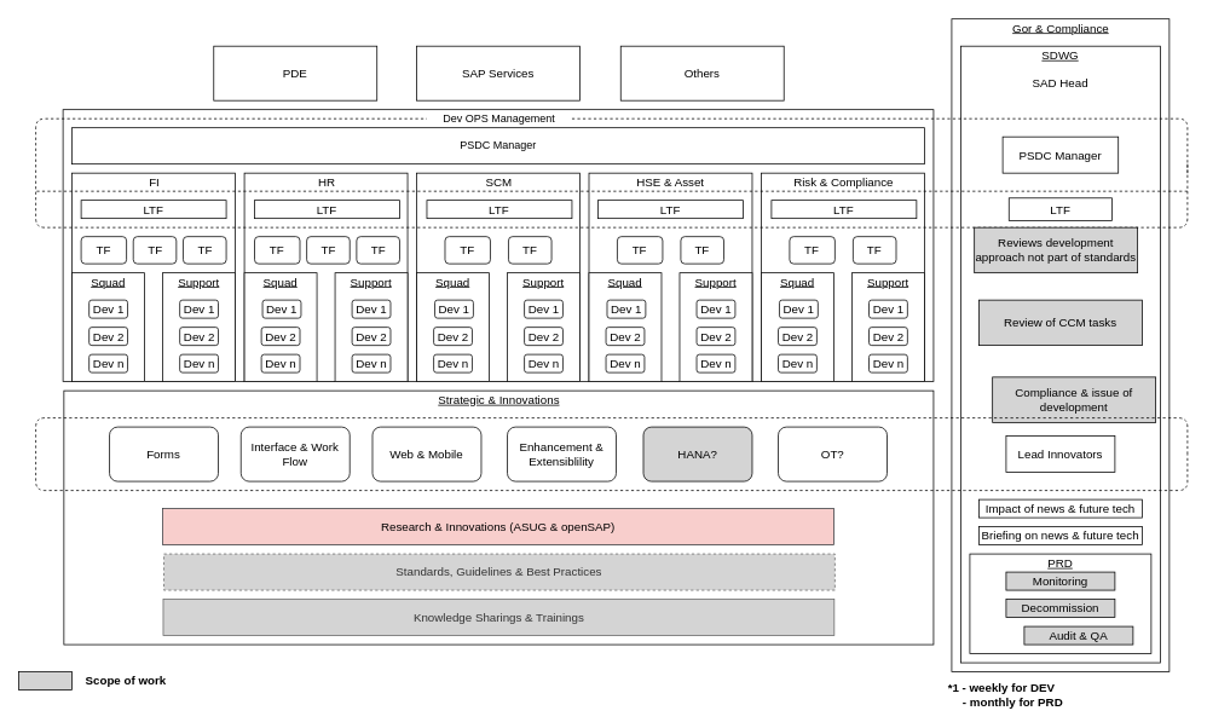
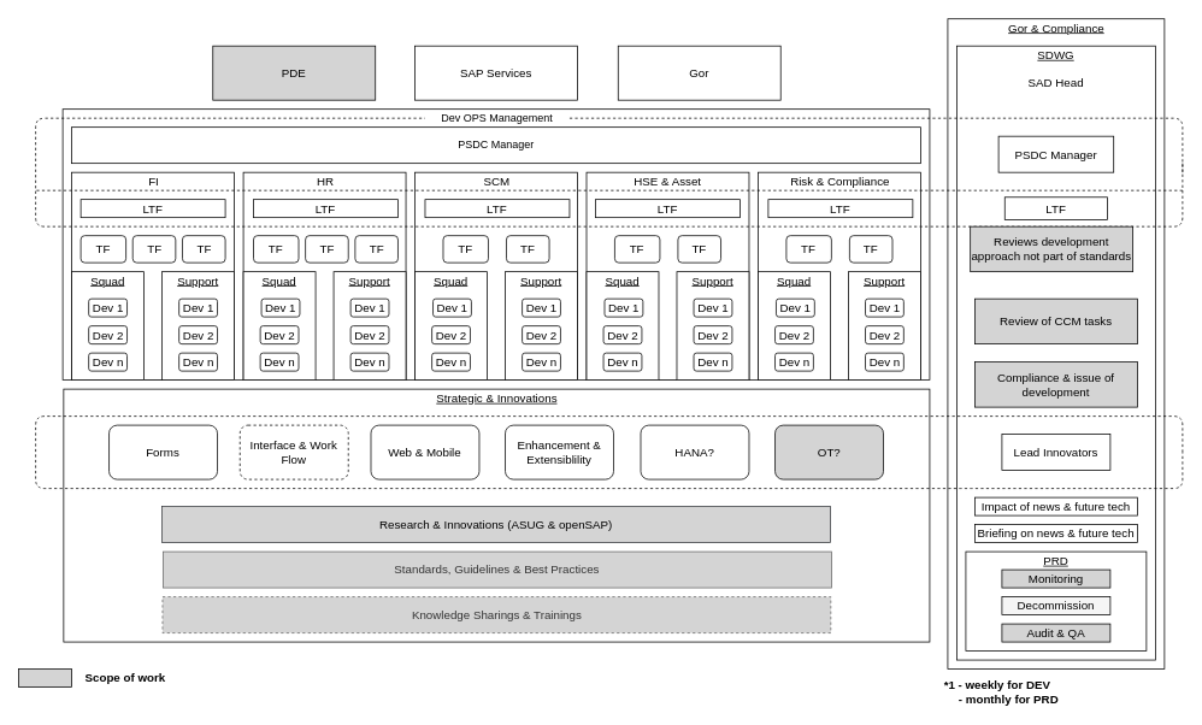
- <mxCell id="119" value="PDE" style="rounded=0;whiteSpace=wrap;html=1;fontSize=13;" vertex="1" parent="1"><mxGeometry x="235.25" y="50" width="180" height="60" as="geometry" /></mxCell>
+ <mxCell id="119" value="PDE" style="rounded=0;whiteSpace=wrap;html=1;fontSize=13;fillColor=#d4d4d4;" vertex="1" parent="1"><mxGeometry x="235.25" y="50" width="180" height="60" as="geometry" /></mxCell>
- <mxCell id="120" value="Others" style="rounded=0;whiteSpace=wrap;html=1;fontSize=13;" vertex="1" parent="1"><mxGeometry x="684" y="50" width="180" height="60" as="geometry" /></mxCell>
+ <mxCell id="120" value="Gor" style="rounded=0;whiteSpace=wrap;html=1;fontSize=13;" vertex="1" parent="1"><mxGeometry x="684" y="50" width="180" height="60" as="geometry" /></mxCell>
- <mxCell id="106" value="Compliance &amp;amp; issue of development" style="rounded=0;whiteSpace=wrap;html=1;fontSize=13;fillColor=#D4D4D4;" vertex="1" parent="1"><mxGeometry x="1094" y="415" width="180" height="50" as="geometry" /></mxCell>
+ <mxCell id="106" value="Compliance &amp;amp; issue of development" style="rounded=0;whiteSpace=wrap;html=1;fontSize=13;fillColor=#D4D4D4;" vertex="1" parent="1"><mxGeometry x="1079" y="400" width="180" height="50" as="geometry" /></mxCell>
- <mxCell id="86" value="Interface &amp;amp; Work Flow" style="rounded=1;whiteSpace=wrap;html=1;fontSize=13;" vertex="1" parent="1"><mxGeometry x="265.25" y="470" width="120" height="60" as="geometry" /></mxCell>
+ <mxCell id="86" value="Interface &amp;amp; Work Flow" style="rounded=1;whiteSpace=wrap;html=1;fontSize=13;dashed=1;" vertex="1" parent="1"><mxGeometry x="265.25" y="470" width="120" height="60" as="geometry" /></mxCell>
- <mxCell id="88" value="HANA?" style="rounded=1;whiteSpace=wrap;html=1;fontSize=13;fillColor=#d4d4d4;" vertex="1" parent="1"><mxGeometry x="709" y="470" width="120" height="60" as="geometry" /></mxCell>
+ <mxCell id="88" value="HANA?" style="rounded=1;whiteSpace=wrap;html=1;fontSize=13;" vertex="1" parent="1"><mxGeometry x="709" y="470" width="120" height="60" as="geometry" /></mxCell>
- <mxCell id="87" value="OT?" style="rounded=1;whiteSpace=wrap;html=1;fontSize=13;" vertex="1" parent="1"><mxGeometry x="857.75" y="470" width="120" height="60" as="geometry" /></mxCell>
+ <mxCell id="87" value="OT?" style="rounded=1;whiteSpace=wrap;html=1;fontSize=13;fillColor=#d4d4d4;" vertex="1" parent="1"><mxGeometry x="857.75" y="470" width="120" height="60" as="geometry" /></mxCell>
- <mxCell id="91" value="Research &amp;amp; Innovations (ASUG &amp;amp; openSAP)" style="rounded=0;whiteSpace=wrap;html=1;fontSize=13;labelBackgroundColor=none;fillColor=#f8cecc;strokeColor=#36393d;" vertex="1" parent="1"><mxGeometry x="179" y="560" width="740" height="40" as="geometry" /></mxCell>
+ <mxCell id="91" value="Research &amp;amp; Innovations (ASUG &amp;amp; openSAP)" style="rounded=0;whiteSpace=wrap;html=1;fontSize=13;labelBackgroundColor=none;fillColor=#D4D4D4;strokeColor=#36393d;" vertex="1" parent="1"><mxGeometry x="179" y="560" width="740" height="40" as="geometry" /></mxCell>
- <mxCell id="92" value="Standards, Guidelines &amp;amp; Best Practices" style="rounded=0;whiteSpace=wrap;html=1;fontSize=13;fillColor=#D4D4D4;strokeColor=#666666;fontColor=#333333;dashed=1;" vertex="1" parent="1"><mxGeometry x="180.25" y="610" width="740" height="40" as="geometry" /></mxCell>
+ <mxCell id="92" value="Standards, Guidelines &amp;amp; Best Practices" style="rounded=0;whiteSpace=wrap;html=1;fontSize=13;fillColor=#D4D4D4;strokeColor=#666666;fontColor=#333333;" vertex="1" parent="1"><mxGeometry x="180.25" y="610" width="740" height="40" as="geometry" /></mxCell>
- <mxCell id="114" value="Decommission" style="rounded=0;whiteSpace=wrap;html=1;fontSize=13;fillColor=#D4D4D4;" vertex="1" parent="1"><mxGeometry x="1109" y="660" width="120" height="20" as="geometry" /></mxCell>
+ <mxCell id="114" value="Decommission" style="rounded=0;whiteSpace=wrap;html=1;fontSize=13;fillColor=#f5f5f5;" vertex="1" parent="1"><mxGeometry x="1109" y="660" width="120" height="20" as="geometry" /></mxCell>
- <mxCell id="93" value="Knowledge Sharings &amp;amp; Trainings" style="rounded=0;whiteSpace=wrap;html=1;fontSize=13;fillColor=#D4D4D4;strokeColor=#666666;fontColor=#333333;" vertex="1" parent="1"><mxGeometry x="179.5" y="660" width="740" height="40" as="geometry" /></mxCell>
+ <mxCell id="93" value="Knowledge Sharings &amp;amp; Trainings" style="rounded=0;whiteSpace=wrap;html=1;fontSize=13;fillColor=#D4D4D4;strokeColor=#666666;fontColor=#333333;dashed=1;" vertex="1" parent="1"><mxGeometry x="179.5" y="660" width="740" height="40" as="geometry" /></mxCell>
- <mxCell id="115" value="Audit &amp;amp; QA" style="rounded=0;whiteSpace=wrap;html=1;fontSize=13;fillColor=#D4D4D4;" vertex="1" parent="1"><mxGeometry x="1129" y="690" width="120" height="20" as="geometry" /></mxCell>
+ <mxCell id="115" value="Audit &amp;amp; QA" style="rounded=0;whiteSpace=wrap;html=1;fontSize=13;fillColor=#D4D4D4;" vertex="1" parent="1"><mxGeometry x="1109" y="690" width="120" height="20" as="geometry" /></mxCell>
